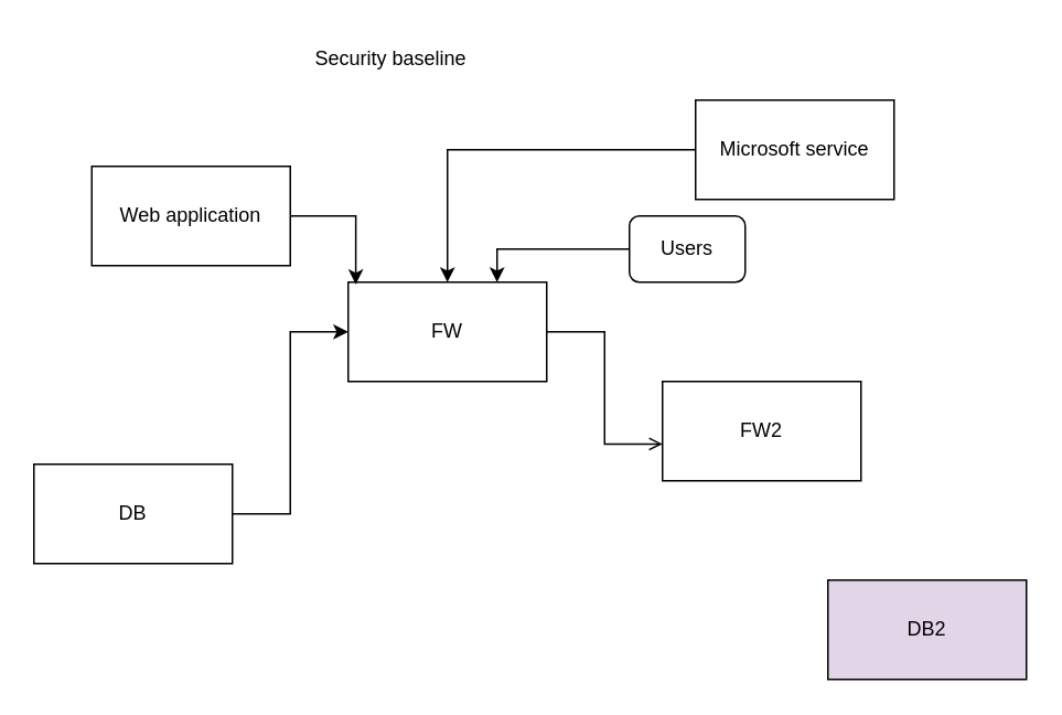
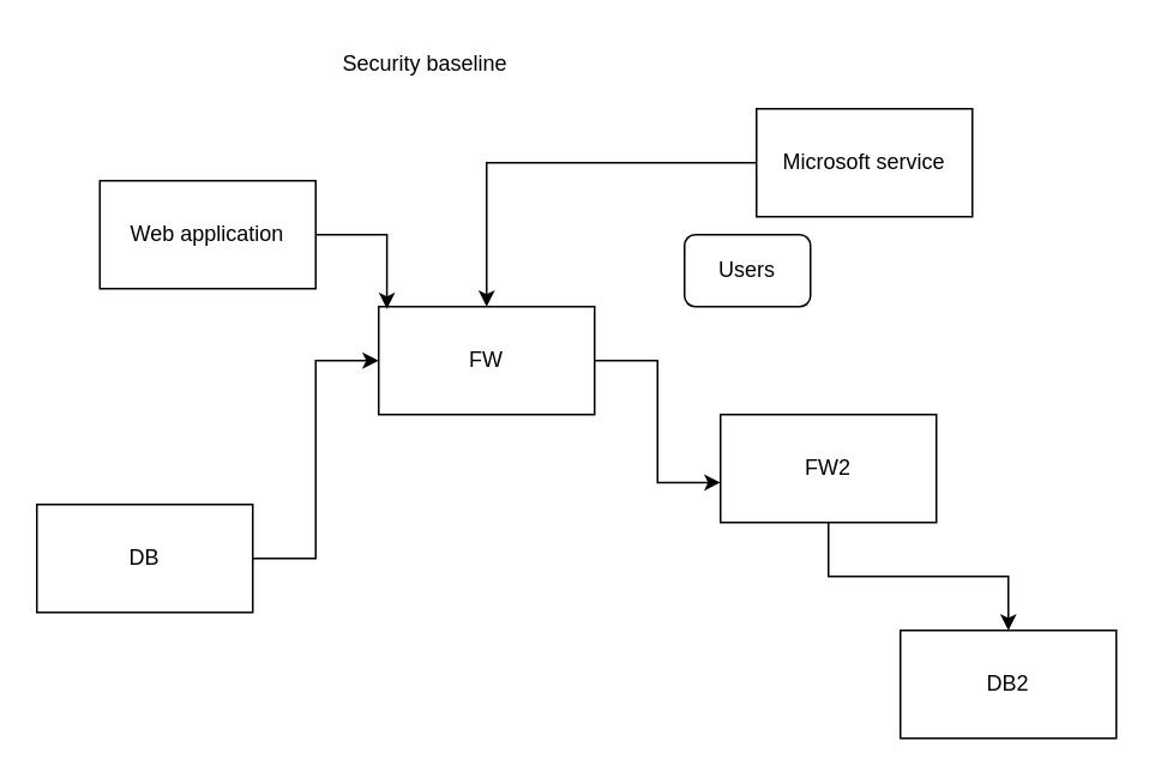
- <mxCell id="14" style="edgeStyle=orthogonalEdgeStyle;rounded=0;orthogonalLoop=1;jettySize=auto;html=1;entryX=0.75;entryY=0;entryDx=0;entryDy=0;" edge="1" parent="1" source="15" target="3"><mxGeometry relative="1" as="geometry" /></mxCell>
- <mxCell id="2" style="edgeStyle=orthogonalEdgeStyle;rounded=0;orthogonalLoop=1;jettySize=auto;html=1;entryX=0;entryY=0.63;entryDx=0;entryDy=0;entryPerimeter=0;endArrow=open;" edge="1" parent="1" source="3" target="9"><mxGeometry relative="1" as="geometry" /></mxCell>
+ <mxCell id="2" style="edgeStyle=orthogonalEdgeStyle;rounded=0;orthogonalLoop=1;jettySize=auto;html=1;entryX=0;entryY=0.63;entryDx=0;entryDy=0;entryPerimeter=0;" edge="1" parent="1" source="3" target="9"><mxGeometry relative="1" as="geometry" /></mxCell>
+ <mxCell id="8" style="edgeStyle=orthogonalEdgeStyle;rounded=0;orthogonalLoop=1;jettySize=auto;html=1;entryX=0.5;entryY=0;entryDx=0;entryDy=0;" edge="1" parent="1" source="9" target="10"><mxGeometry relative="1" as="geometry" /></mxCell>
- <mxCell id="10" value="DB2" style="rounded=0;whiteSpace=wrap;html=1;fillColor=#e1d5e7;" vertex="1" parent="1"><mxGeometry x="500" y="350" width="120" height="60" as="geometry" /></mxCell>
+ <mxCell id="10" value="DB2" style="rounded=0;whiteSpace=wrap;html=1;" vertex="1" parent="1"><mxGeometry x="500" y="350" width="120" height="60" as="geometry" /></mxCell>
